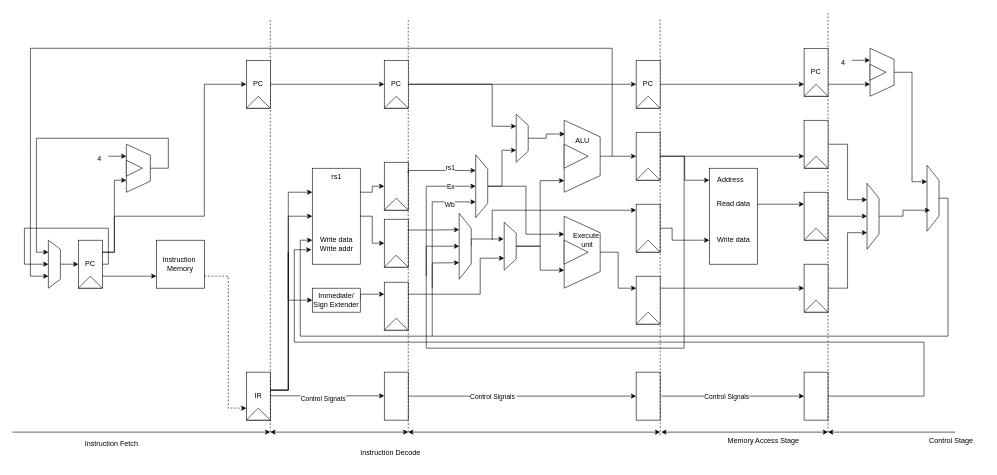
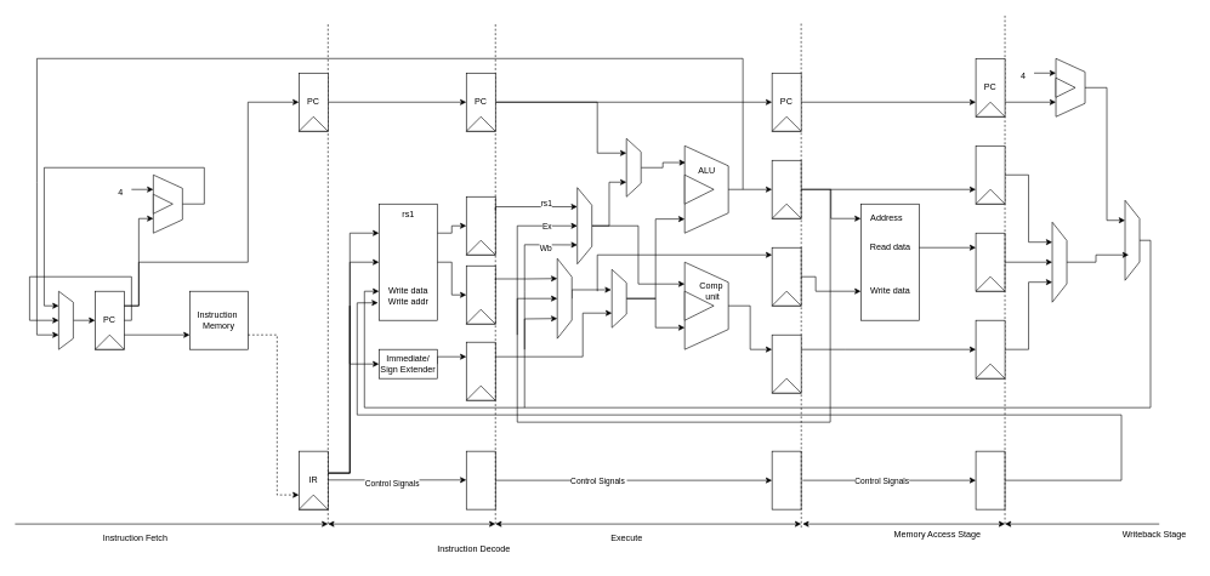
- <mxCell id="114" value="Execute&amp;nbsp;&lt;br&gt;unit" style="text;html=1;align=center;verticalAlign=middle;resizable=0;points=[];autosize=1;strokeColor=none;fillColor=none;" parent="111" vertex="1"><mxGeometry x="7.5" y="20" width="60" height="40" as="geometry" /></mxCell>
+ <mxCell id="114" value="Comp&amp;nbsp;&lt;br&gt;unit" style="text;html=1;align=center;verticalAlign=middle;resizable=0;points=[];autosize=1;strokeColor=none;fillColor=none;" parent="111" vertex="1"><mxGeometry x="7.5" y="20" width="60" height="40" as="geometry" /></mxCell>
- <mxCell id="102" value="Memory Access Stage" style="text;html=1;align=center;verticalAlign=middle;resizable=0;points=[];autosize=1;strokeColor=none;fillColor=none;" parent="1" vertex="1"><mxGeometry x="1202" y="720" width="140" height="30" as="geometry" /></mxCell>
+ <mxCell id="102" value="Memory Access Stage" style="text;html=1;align=center;verticalAlign=middle;resizable=0;points=[];autosize=1;strokeColor=none;fillColor=none;" parent="1" vertex="1"><mxGeometry x="1217" y="720" width="140" height="30" as="geometry" /></mxCell>
- <mxCell id="103" value="Control Stage" style="text;html=1;align=center;verticalAlign=middle;resizable=0;points=[];autosize=1;strokeColor=none;fillColor=none;" parent="1" vertex="1"><mxGeometry x="1530" y="720" width="110" height="30" as="geometry" /></mxCell>
+ <mxCell id="103" value="Writeback Stage" style="text;html=1;align=center;verticalAlign=middle;resizable=0;points=[];autosize=1;strokeColor=none;fillColor=none;" parent="1" vertex="1"><mxGeometry x="1530" y="720" width="110" height="30" as="geometry" /></mxCell>
+ <mxCell id="101" value="Execute" style="text;html=1;align=center;verticalAlign=middle;resizable=0;points=[];autosize=1;strokeColor=none;fillColor=none;" parent="1" vertex="1"><mxGeometry x="825" y="725" width="70" height="30" as="geometry" /></mxCell>
